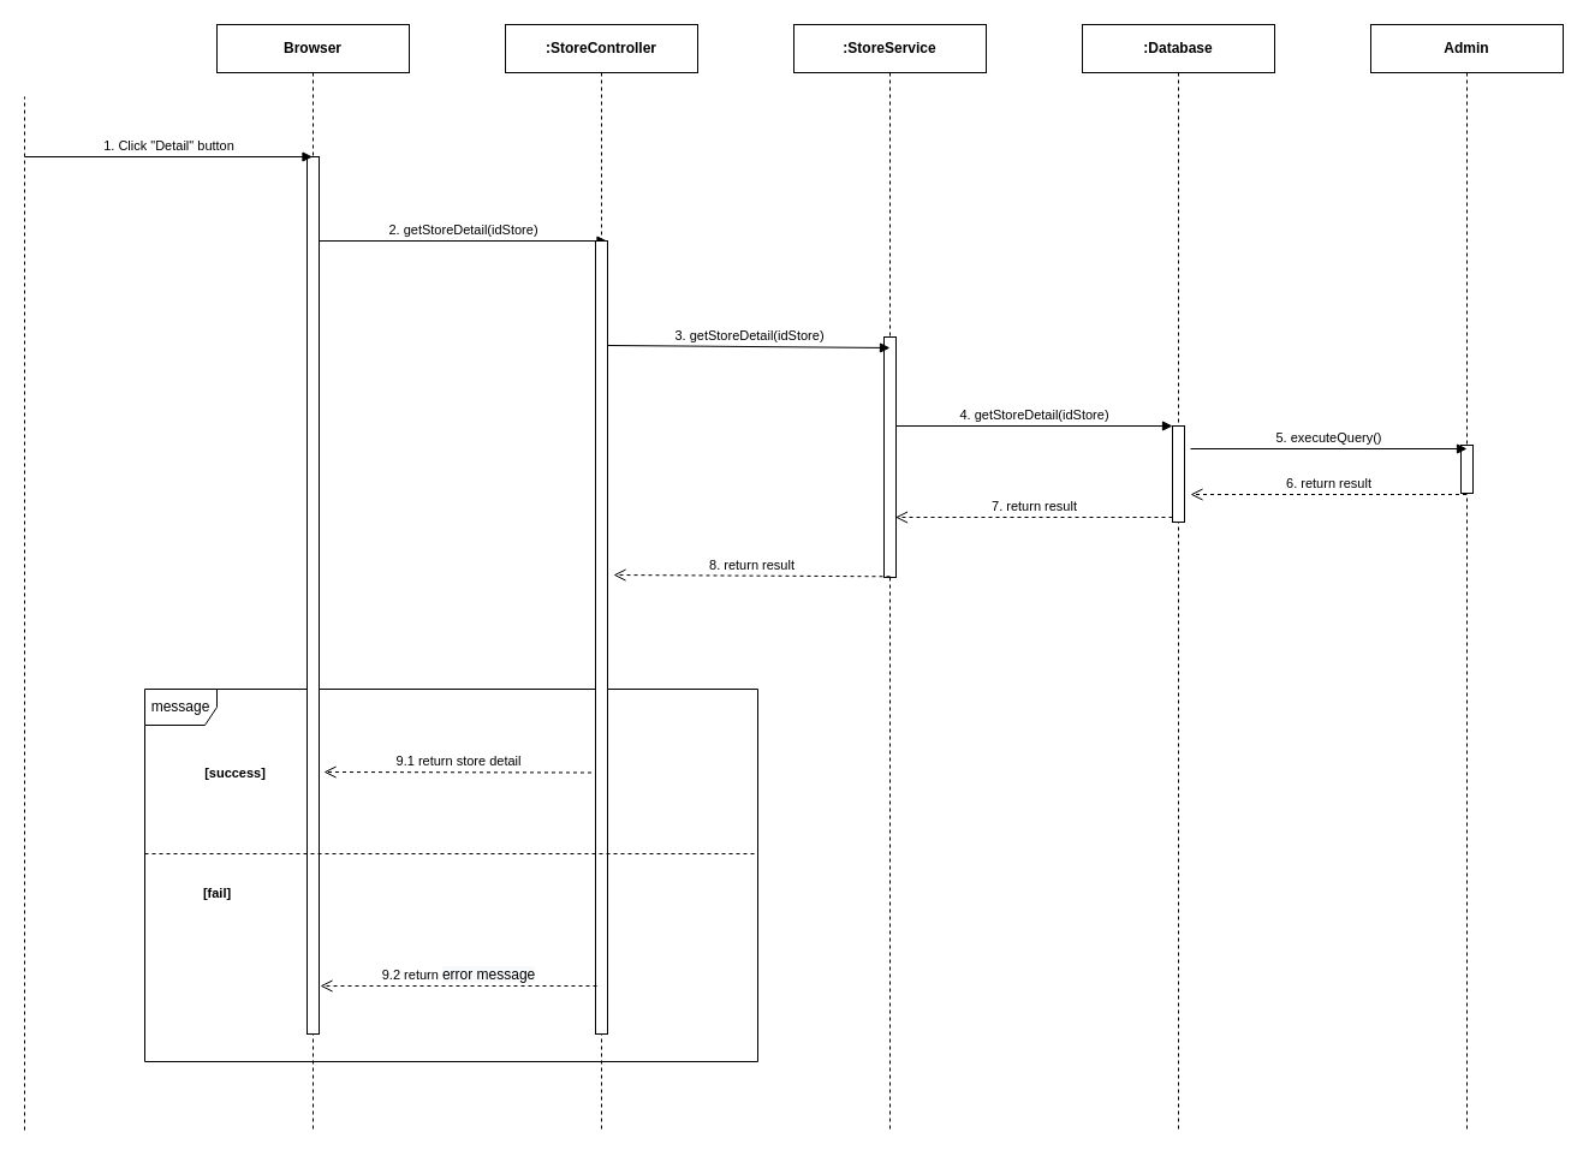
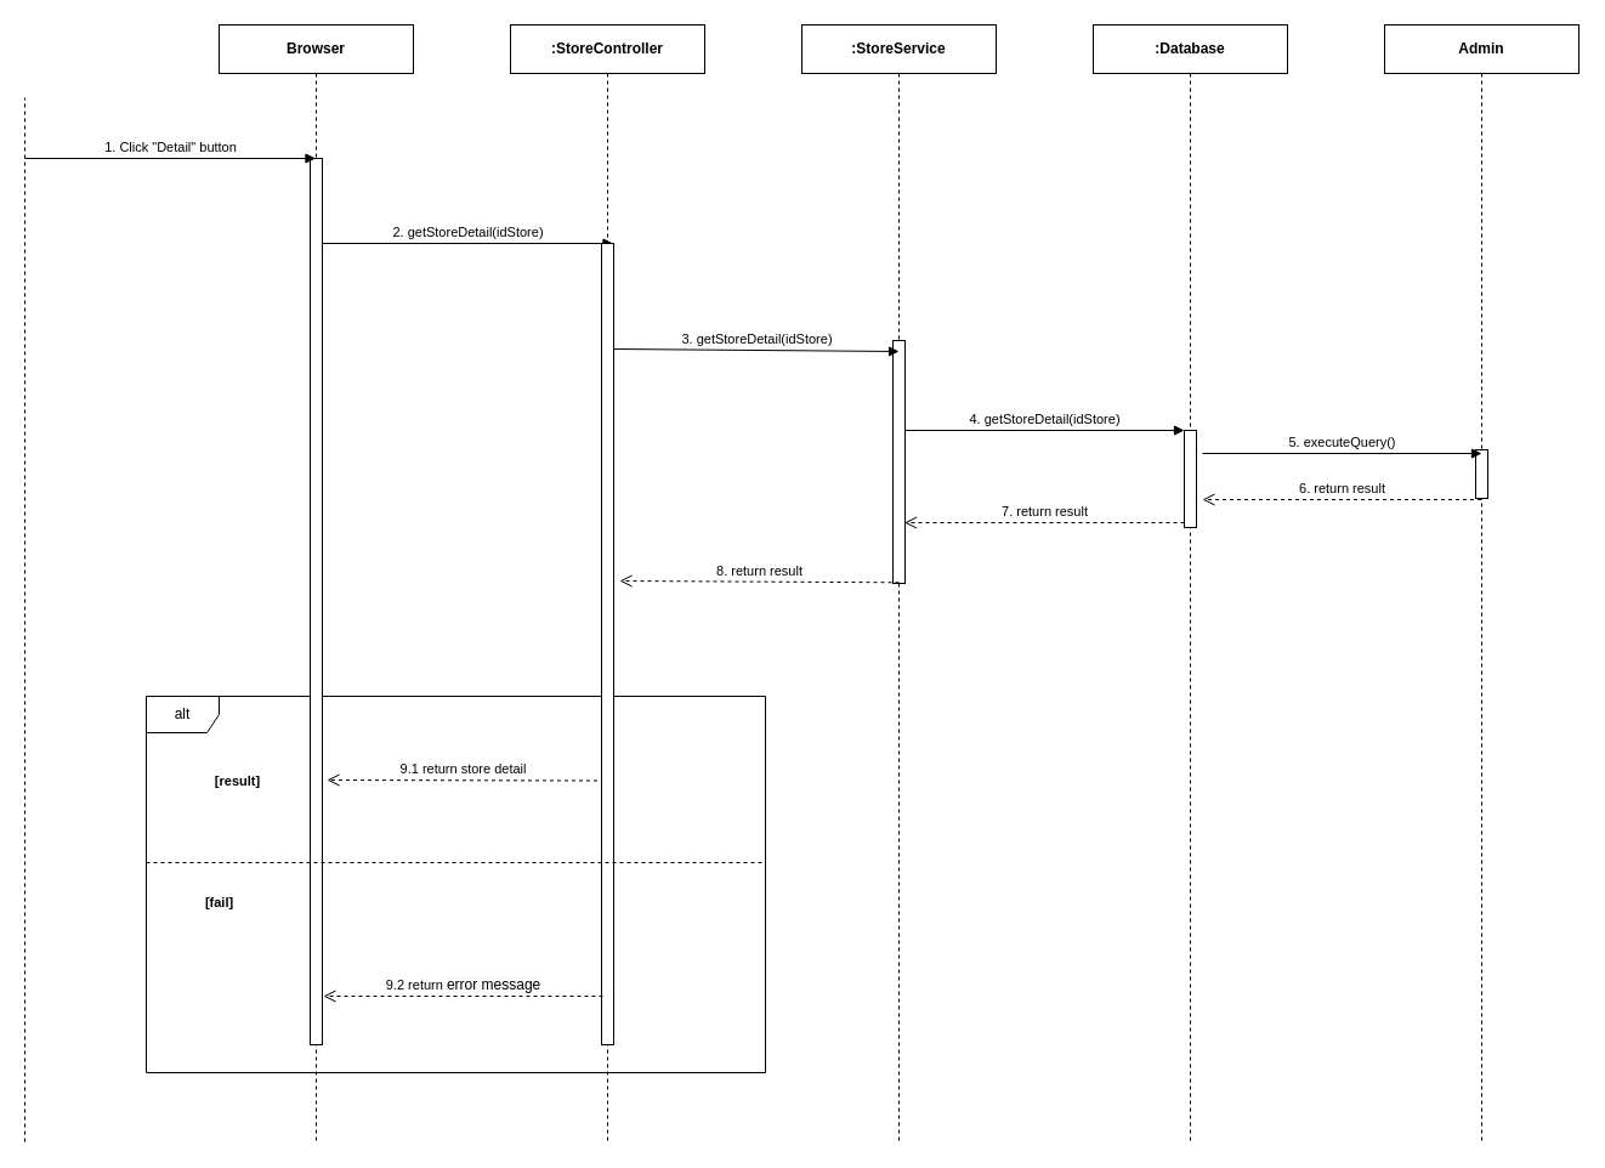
- <mxCell id="2" value="message" style="shape=umlFrame;whiteSpace=wrap;html=1;" parent="1" vertex="1"><mxGeometry x="120" y="573" width="510" height="310" as="geometry" /></mxCell>
+ <mxCell id="2" value="alt" style="shape=umlFrame;whiteSpace=wrap;html=1;" parent="1" vertex="1"><mxGeometry x="120" y="573" width="510" height="310" as="geometry" /></mxCell>
- <mxCell id="22" value="&lt;span style=&quot;font-size: 11px ; background-color: rgb(255 , 255 , 255)&quot;&gt;&lt;b&gt;[success]&lt;/b&gt;&lt;/span&gt;" style="text;html=1;align=center;verticalAlign=middle;resizable=0;points=[];autosize=1;" parent="1" vertex="1"><mxGeometry x="160" y="633" width="70" height="20" as="geometry" /></mxCell>
+ <mxCell id="22" value="&lt;span style=&quot;font-size: 11px ; background-color: rgb(255 , 255 , 255)&quot;&gt;&lt;b&gt;[result]&lt;/b&gt;&lt;/span&gt;" style="text;html=1;align=center;verticalAlign=middle;resizable=0;points=[];autosize=1;" parent="1" vertex="1"><mxGeometry x="160" y="633" width="70" height="20" as="geometry" /></mxCell>
